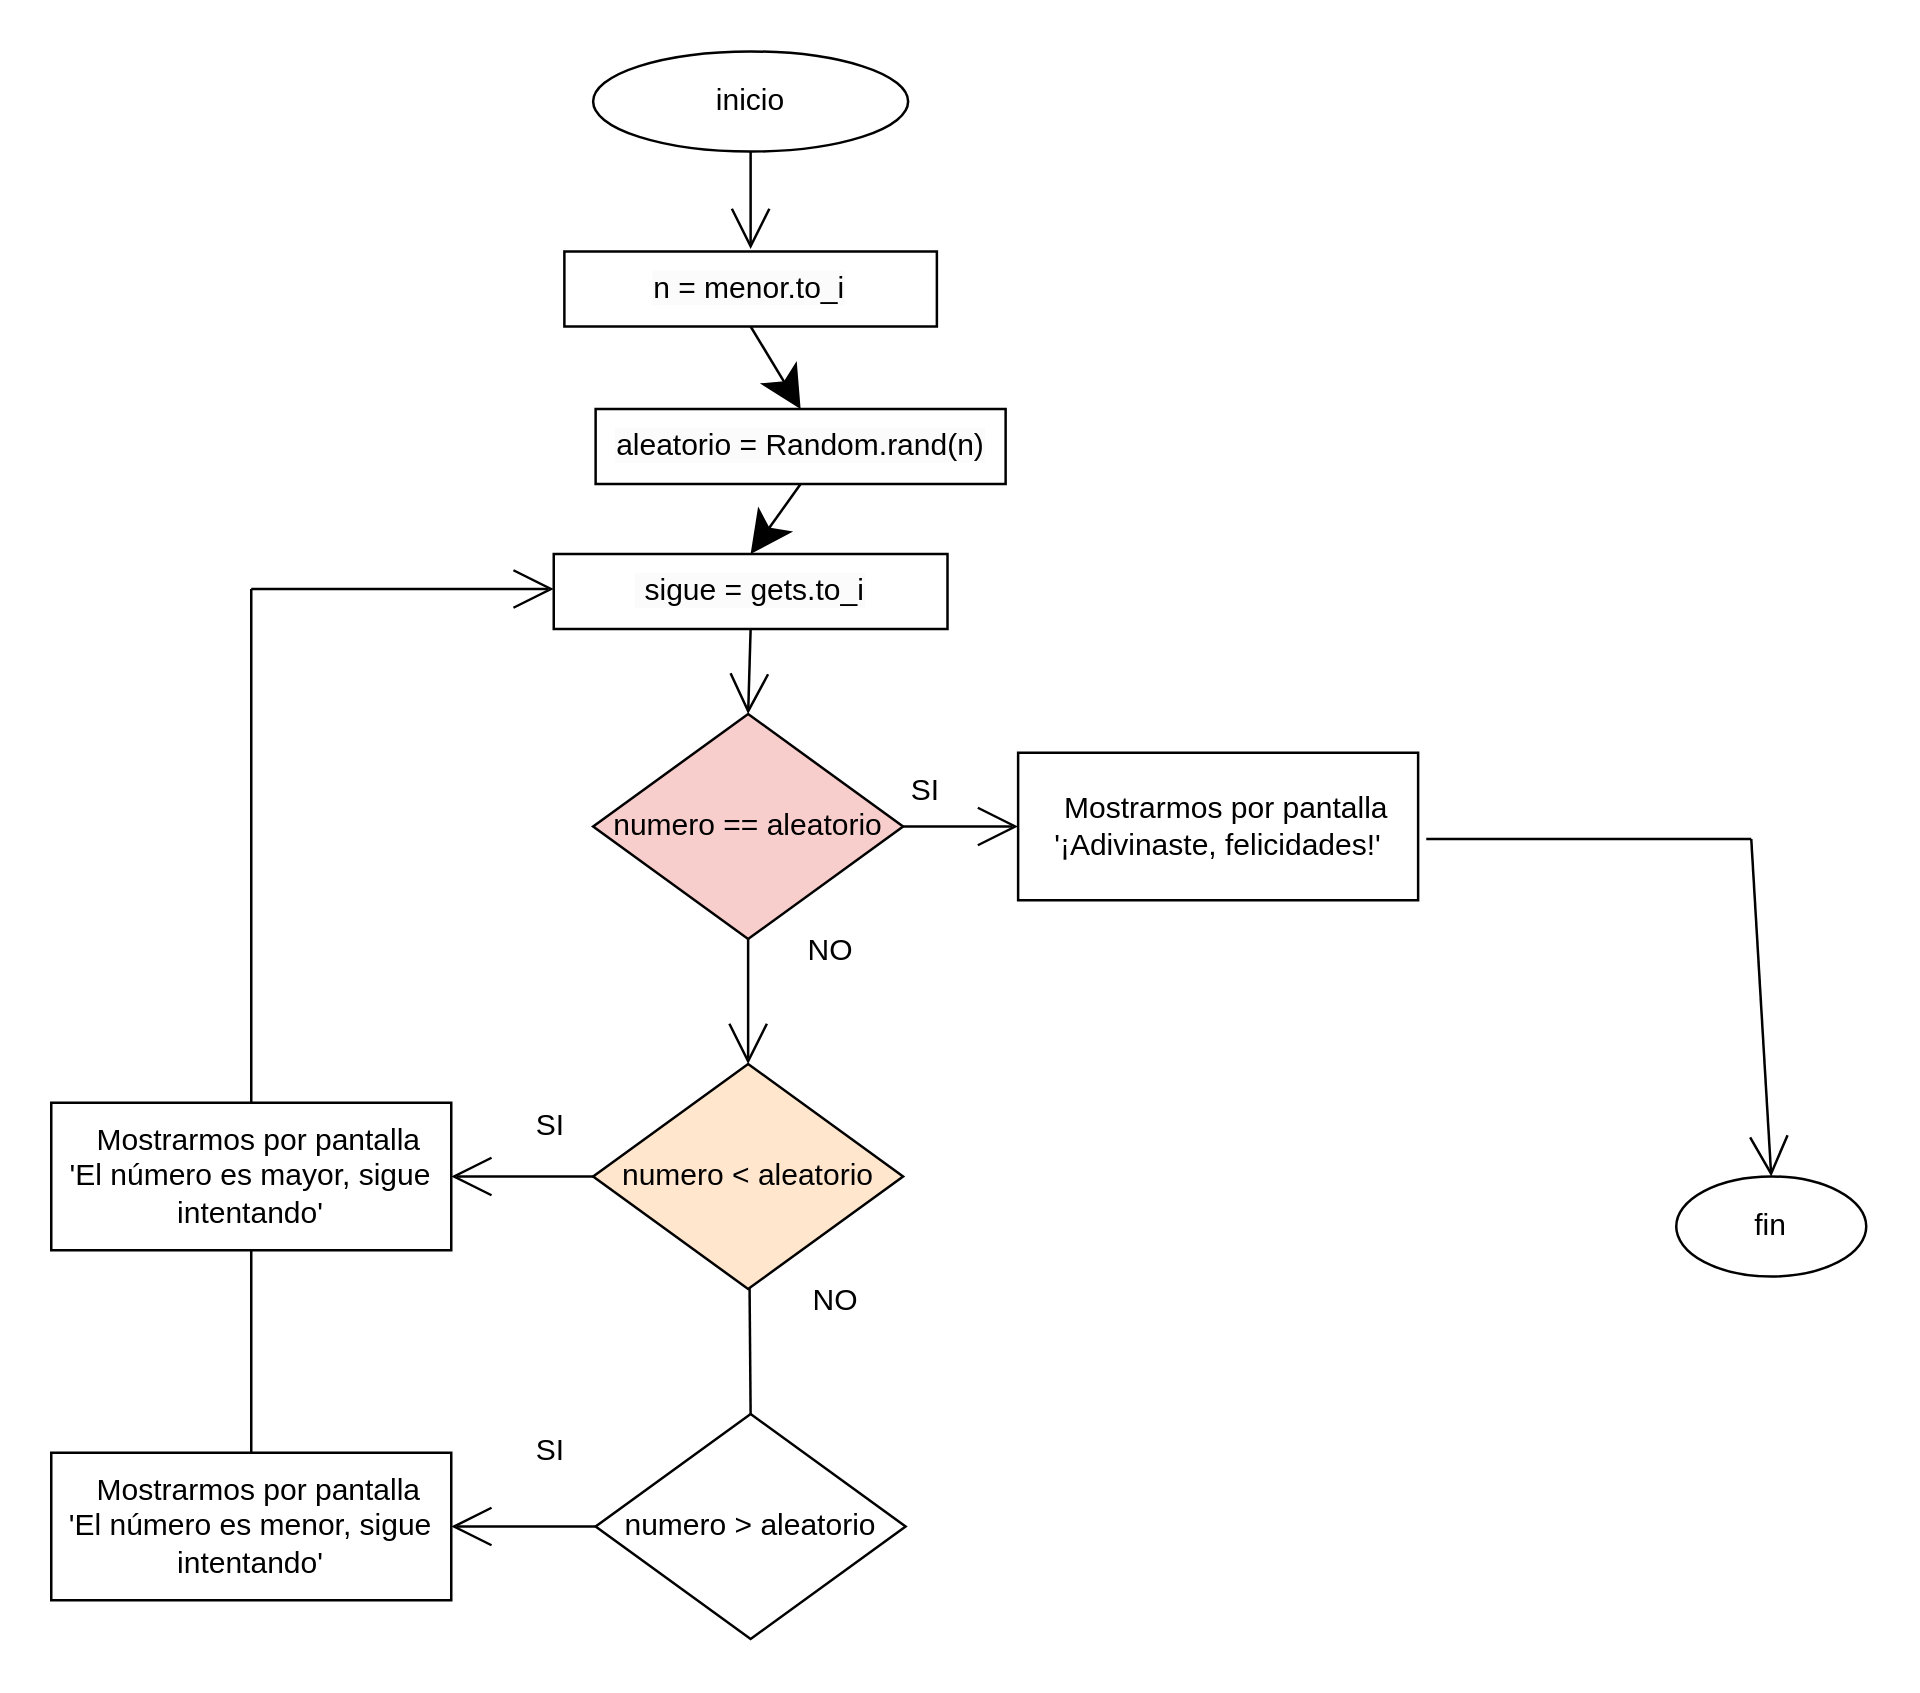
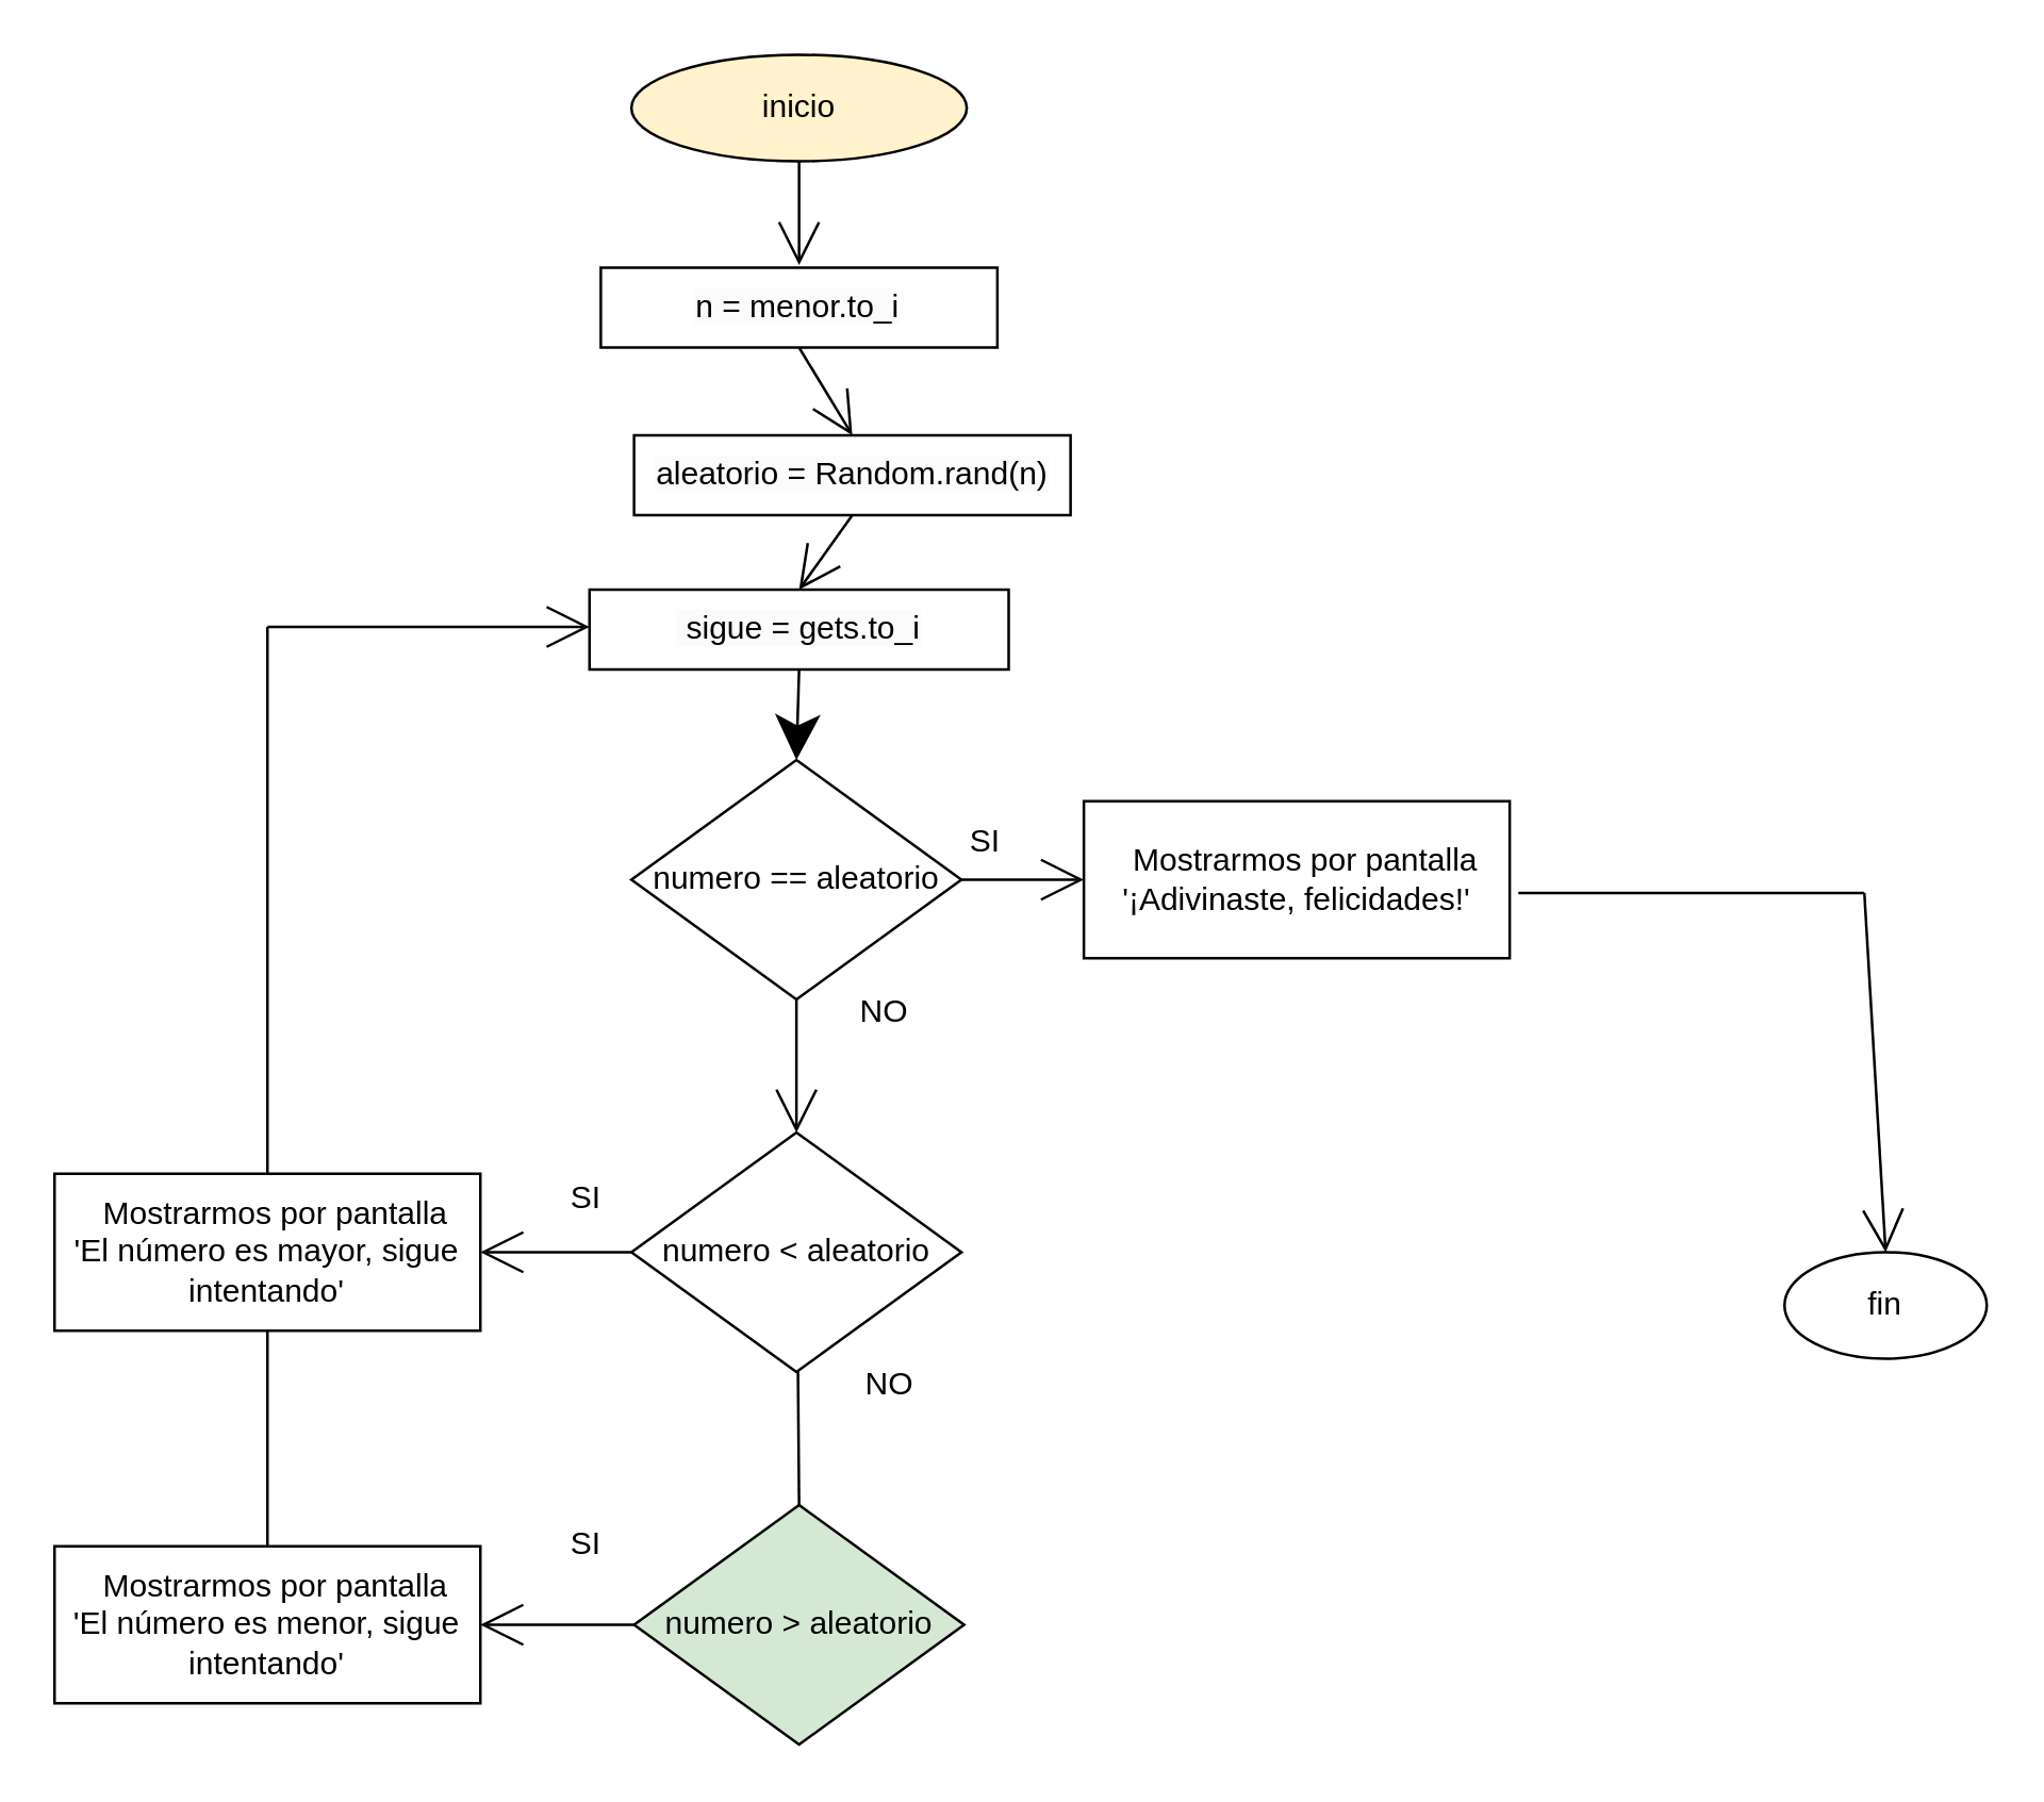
- <mxCell id="3" value="inicio" style="ellipse;whiteSpace=wrap;html=1;" parent="1" vertex="1"><mxGeometry x="236.75" y="20" width="126" height="40" as="geometry" /></mxCell>
+ <mxCell id="3" value="inicio" style="ellipse;whiteSpace=wrap;html=1;fillColor=#fff2cc;" parent="1" vertex="1"><mxGeometry x="236.75" y="20" width="126" height="40" as="geometry" /></mxCell>
- <mxCell id="9" style="edgeStyle=none;curved=1;rounded=0;orthogonalLoop=1;jettySize=auto;html=1;endArrow=classic;startSize=14;endSize=14;sourcePerimeterSpacing=8;targetPerimeterSpacing=8;entryX=0.5;entryY=0;entryDx=0;entryDy=0;exitX=0.5;exitY=1;exitDx=0;exitDy=0;" parent="1" source="10" target="8" edge="1"><mxGeometry relative="1" as="geometry"><mxPoint x="6.75" y="195" as="targetPoint" /><mxPoint x="296.75" y="135" as="sourcePoint" /></mxGeometry></mxCell>
+ <mxCell id="9" style="edgeStyle=none;curved=1;rounded=0;orthogonalLoop=1;jettySize=auto;html=1;endArrow=open;startSize=14;endSize=14;sourcePerimeterSpacing=8;targetPerimeterSpacing=8;entryX=0.5;entryY=0;entryDx=0;entryDy=0;exitX=0.5;exitY=1;exitDx=0;exitDy=0;" parent="1" source="10" target="8" edge="1"><mxGeometry relative="1" as="geometry"><mxPoint x="6.75" y="195" as="targetPoint" /><mxPoint x="296.75" y="135" as="sourcePoint" /></mxGeometry></mxCell>
- <mxCell id="7" style="edgeStyle=none;curved=1;rounded=0;orthogonalLoop=1;jettySize=auto;html=1;entryX=0.5;entryY=0;entryDx=0;entryDy=0;endArrow=classic;startSize=14;endSize=14;sourcePerimeterSpacing=8;targetPerimeterSpacing=8;exitX=0.5;exitY=1;exitDx=0;exitDy=0;" parent="1" source="8" target="16" edge="1"><mxGeometry relative="1" as="geometry" /></mxCell>
+ <mxCell id="7" style="edgeStyle=none;curved=1;rounded=0;orthogonalLoop=1;jettySize=auto;html=1;entryX=0.5;entryY=0;entryDx=0;entryDy=0;endArrow=open;startSize=14;endSize=14;sourcePerimeterSpacing=8;targetPerimeterSpacing=8;exitX=0.5;exitY=1;exitDx=0;exitDy=0;" parent="1" source="8" target="16" edge="1"><mxGeometry relative="1" as="geometry" /></mxCell>
- <mxCell id="6" style="edgeStyle=none;curved=1;rounded=0;orthogonalLoop=1;jettySize=auto;html=1;endArrow=open;startSize=14;endSize=14;sourcePerimeterSpacing=8;targetPerimeterSpacing=8;exitX=0.5;exitY=1;exitDx=0;exitDy=0;entryX=0.5;entryY=0;entryDx=0;entryDy=0;" parent="1" source="16" target="5" edge="1"><mxGeometry relative="1" as="geometry"><mxPoint x="148.75" y="240" as="targetPoint" /></mxGeometry></mxCell>
+ <mxCell id="6" style="edgeStyle=none;curved=1;rounded=0;orthogonalLoop=1;jettySize=auto;html=1;endArrow=classic;startSize=14;endSize=14;sourcePerimeterSpacing=8;targetPerimeterSpacing=8;exitX=0.5;exitY=1;exitDx=0;exitDy=0;entryX=0.5;entryY=0;entryDx=0;entryDy=0;" parent="1" source="16" target="5" edge="1"><mxGeometry relative="1" as="geometry"><mxPoint x="148.75" y="240" as="targetPoint" /></mxGeometry></mxCell>
- <mxCell id="5" value="numero == aleatorio" style="rhombus;whiteSpace=wrap;html=1;fillColor=#f8cecc;" parent="1" vertex="1"><mxGeometry x="236.75" y="285" width="124" height="90" as="geometry" /></mxCell>
+ <mxCell id="5" value="numero == aleatorio" style="rhombus;whiteSpace=wrap;html=1;" parent="1" vertex="1"><mxGeometry x="236.75" y="285" width="124" height="90" as="geometry" /></mxCell>
- <mxCell id="24" value="numero &amp;lt; aleatorio" style="rhombus;whiteSpace=wrap;html=1;fillColor=#ffe6cc;" parent="1" vertex="1"><mxGeometry x="236.75" y="425" width="124" height="90" as="geometry" /></mxCell>
+ <mxCell id="24" value="numero &amp;lt; aleatorio" style="rhombus;whiteSpace=wrap;html=1;" parent="1" vertex="1"><mxGeometry x="236.75" y="425" width="124" height="90" as="geometry" /></mxCell>
- <mxCell id="26" value="numero &amp;gt; aleatorio" style="rhombus;whiteSpace=wrap;html=1;" parent="1" vertex="1"><mxGeometry x="237.75" y="565" width="124" height="90" as="geometry" /></mxCell>
+ <mxCell id="26" value="numero &amp;gt; aleatorio" style="rhombus;whiteSpace=wrap;html=1;fillColor=#d5e8d4;" parent="1" vertex="1"><mxGeometry x="237.75" y="565" width="124" height="90" as="geometry" /></mxCell>
